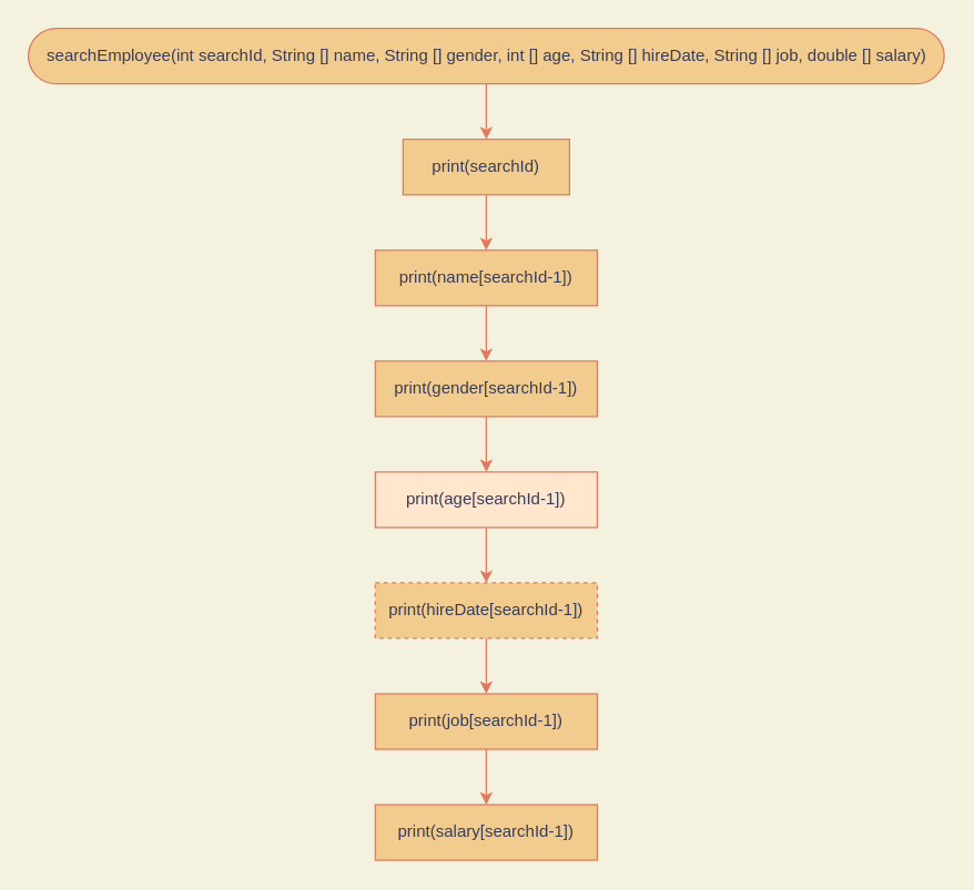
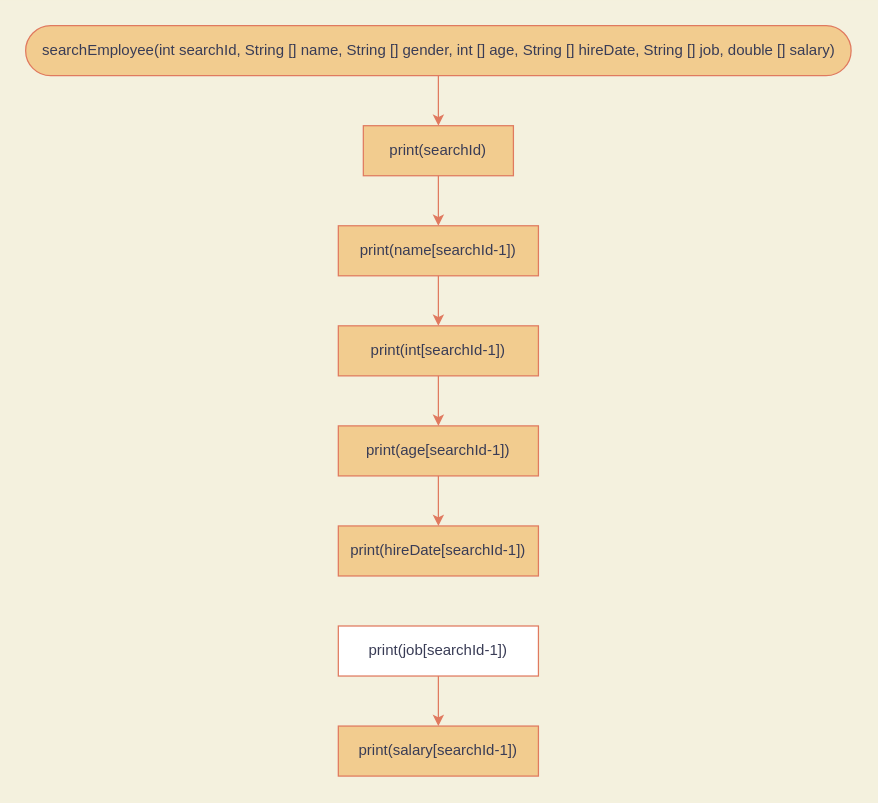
- <mxCell id="6" value="print(gender[searchId-1])" style="rounded=0;whiteSpace=wrap;html=1;fillColor=#F2CC8F;strokeColor=#E07A5F;fontColor=#393C56;" vertex="1" parent="1"><mxGeometry x="270" y="260" width="160" height="40" as="geometry" /></mxCell>
+ <mxCell id="6" value="print(int[searchId-1])" style="rounded=0;whiteSpace=wrap;html=1;fillColor=#F2CC8F;strokeColor=#E07A5F;fontColor=#393C56;" vertex="1" parent="1"><mxGeometry x="270" y="260" width="160" height="40" as="geometry" /></mxCell>
- <mxCell id="8" value="print(age[searchId-1])" style="rounded=0;whiteSpace=wrap;html=1;fillColor=#ffe6cc;strokeColor=#E07A5F;fontColor=#393C56;" vertex="1" parent="1"><mxGeometry x="270" y="340" width="160" height="40" as="geometry" /></mxCell>
+ <mxCell id="8" value="print(age[searchId-1])" style="rounded=0;whiteSpace=wrap;html=1;fillColor=#F2CC8F;strokeColor=#E07A5F;fontColor=#393C56;" vertex="1" parent="1"><mxGeometry x="270" y="340" width="160" height="40" as="geometry" /></mxCell>
- <mxCell id="5" value="print(hireDate[searchId-1])" style="rounded=0;whiteSpace=wrap;html=1;fillColor=#F2CC8F;strokeColor=#E07A5F;fontColor=#393C56;dashed=1;" vertex="1" parent="1"><mxGeometry x="270" y="420" width="160" height="40" as="geometry" /></mxCell>
+ <mxCell id="5" value="print(hireDate[searchId-1])" style="rounded=0;whiteSpace=wrap;html=1;fillColor=#F2CC8F;strokeColor=#E07A5F;fontColor=#393C56;" vertex="1" parent="1"><mxGeometry x="270" y="420" width="160" height="40" as="geometry" /></mxCell>
- <mxCell id="14" value="" style="endArrow=classic;html=1;rounded=0;entryX=0.5;entryY=0;entryDx=0;entryDy=0;exitX=0.5;exitY=1;exitDx=0;exitDy=0;labelBackgroundColor=#F4F1DE;strokeColor=#E07A5F;fontColor=#393C56;" edge="1" parent="1" source="5" target="7"><mxGeometry width="50" height="50" relative="1" as="geometry"><mxPoint x="40" y="480" as="sourcePoint" /><mxPoint x="90" y="430" as="targetPoint" /></mxGeometry></mxCell>
- <mxCell id="7" value="print(job[searchId-1])" style="rounded=0;whiteSpace=wrap;html=1;fillColor=#F2CC8F;strokeColor=#E07A5F;fontColor=#393C56;" vertex="1" parent="1"><mxGeometry x="270" y="500" width="160" height="40" as="geometry" /></mxCell>
+ <mxCell id="7" value="print(job[searchId-1])" style="rounded=0;whiteSpace=wrap;html=1;fillColor=#ffffff;strokeColor=#E07A5F;fontColor=#393C56;" vertex="1" parent="1"><mxGeometry x="270" y="500" width="160" height="40" as="geometry" /></mxCell>
